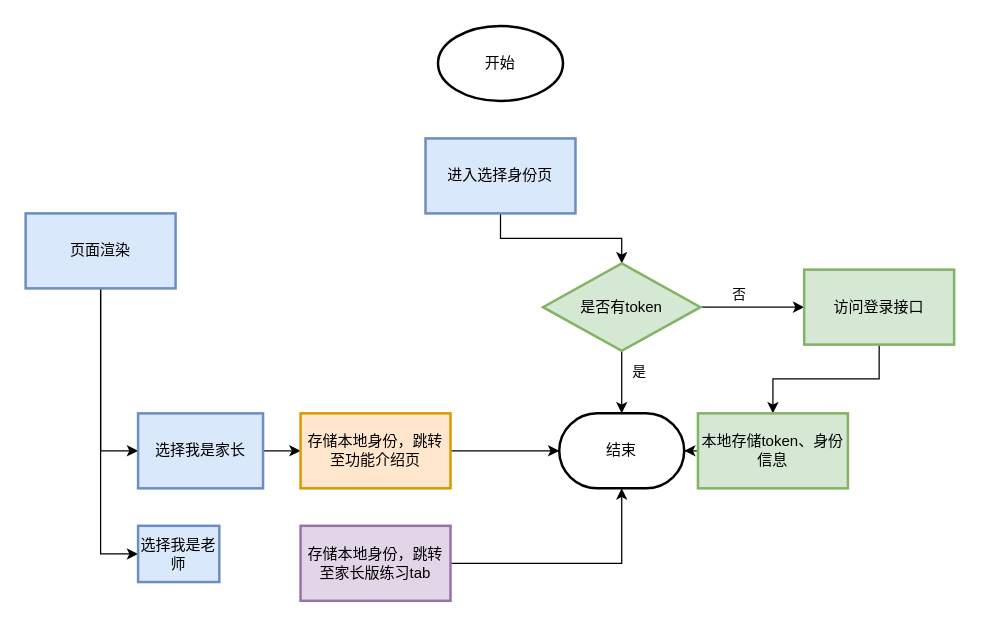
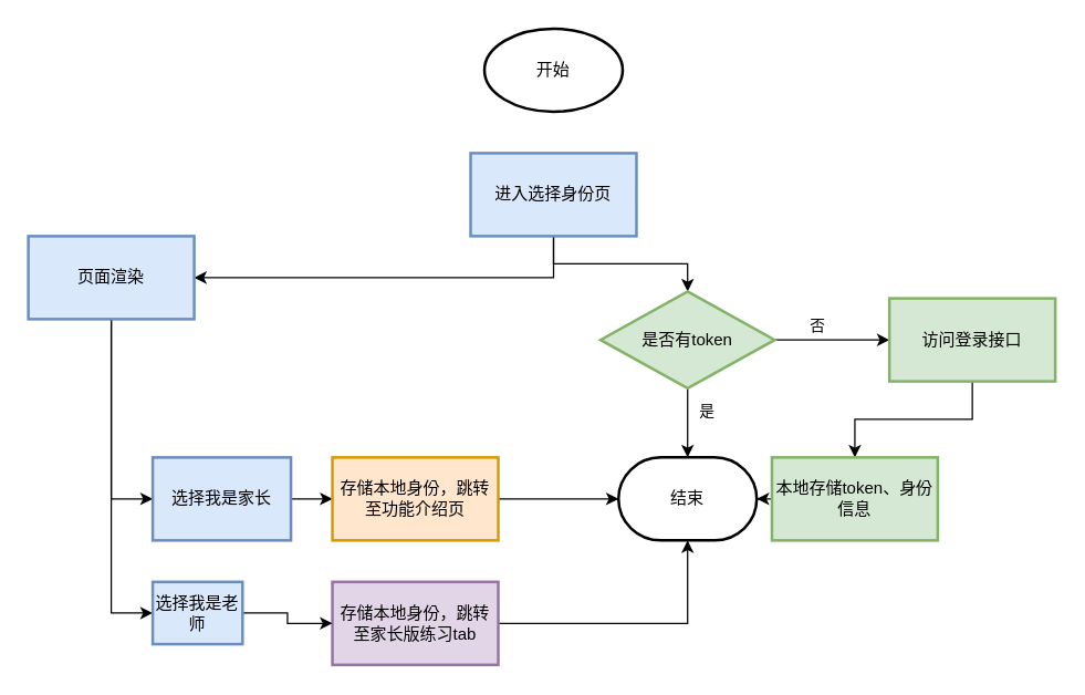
+ <mxCell id="4" style="edgeStyle=orthogonalEdgeStyle;rounded=0;orthogonalLoop=1;jettySize=auto;html=1;exitX=0.5;exitY=1;exitDx=0;exitDy=0;" edge="1" parent="1" source="5" target="8"><mxGeometry relative="1" as="geometry" /></mxCell>
+ <mxCell id="25" value="" style="edgeStyle=orthogonalEdgeStyle;rounded=0;orthogonalLoop=1;jettySize=auto;html=1;" edge="1" parent="1" source="26" target="22"><mxGeometry relative="1" as="geometry" /></mxCell>
